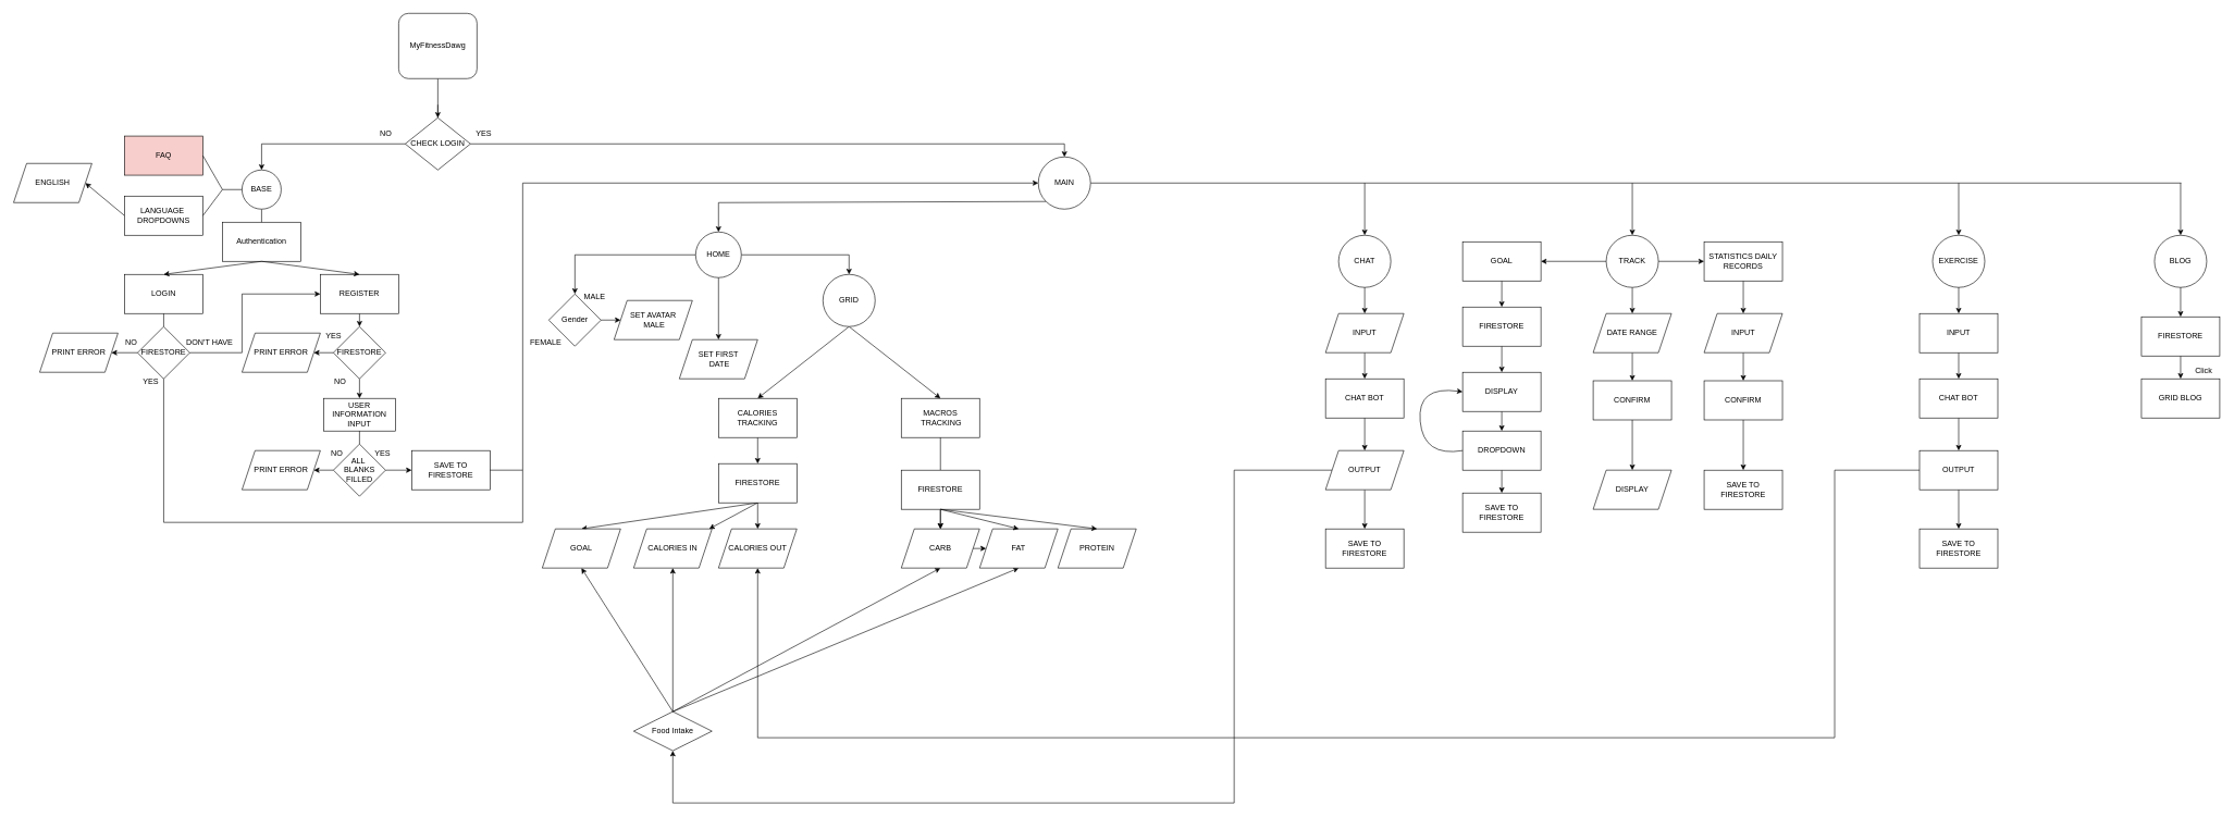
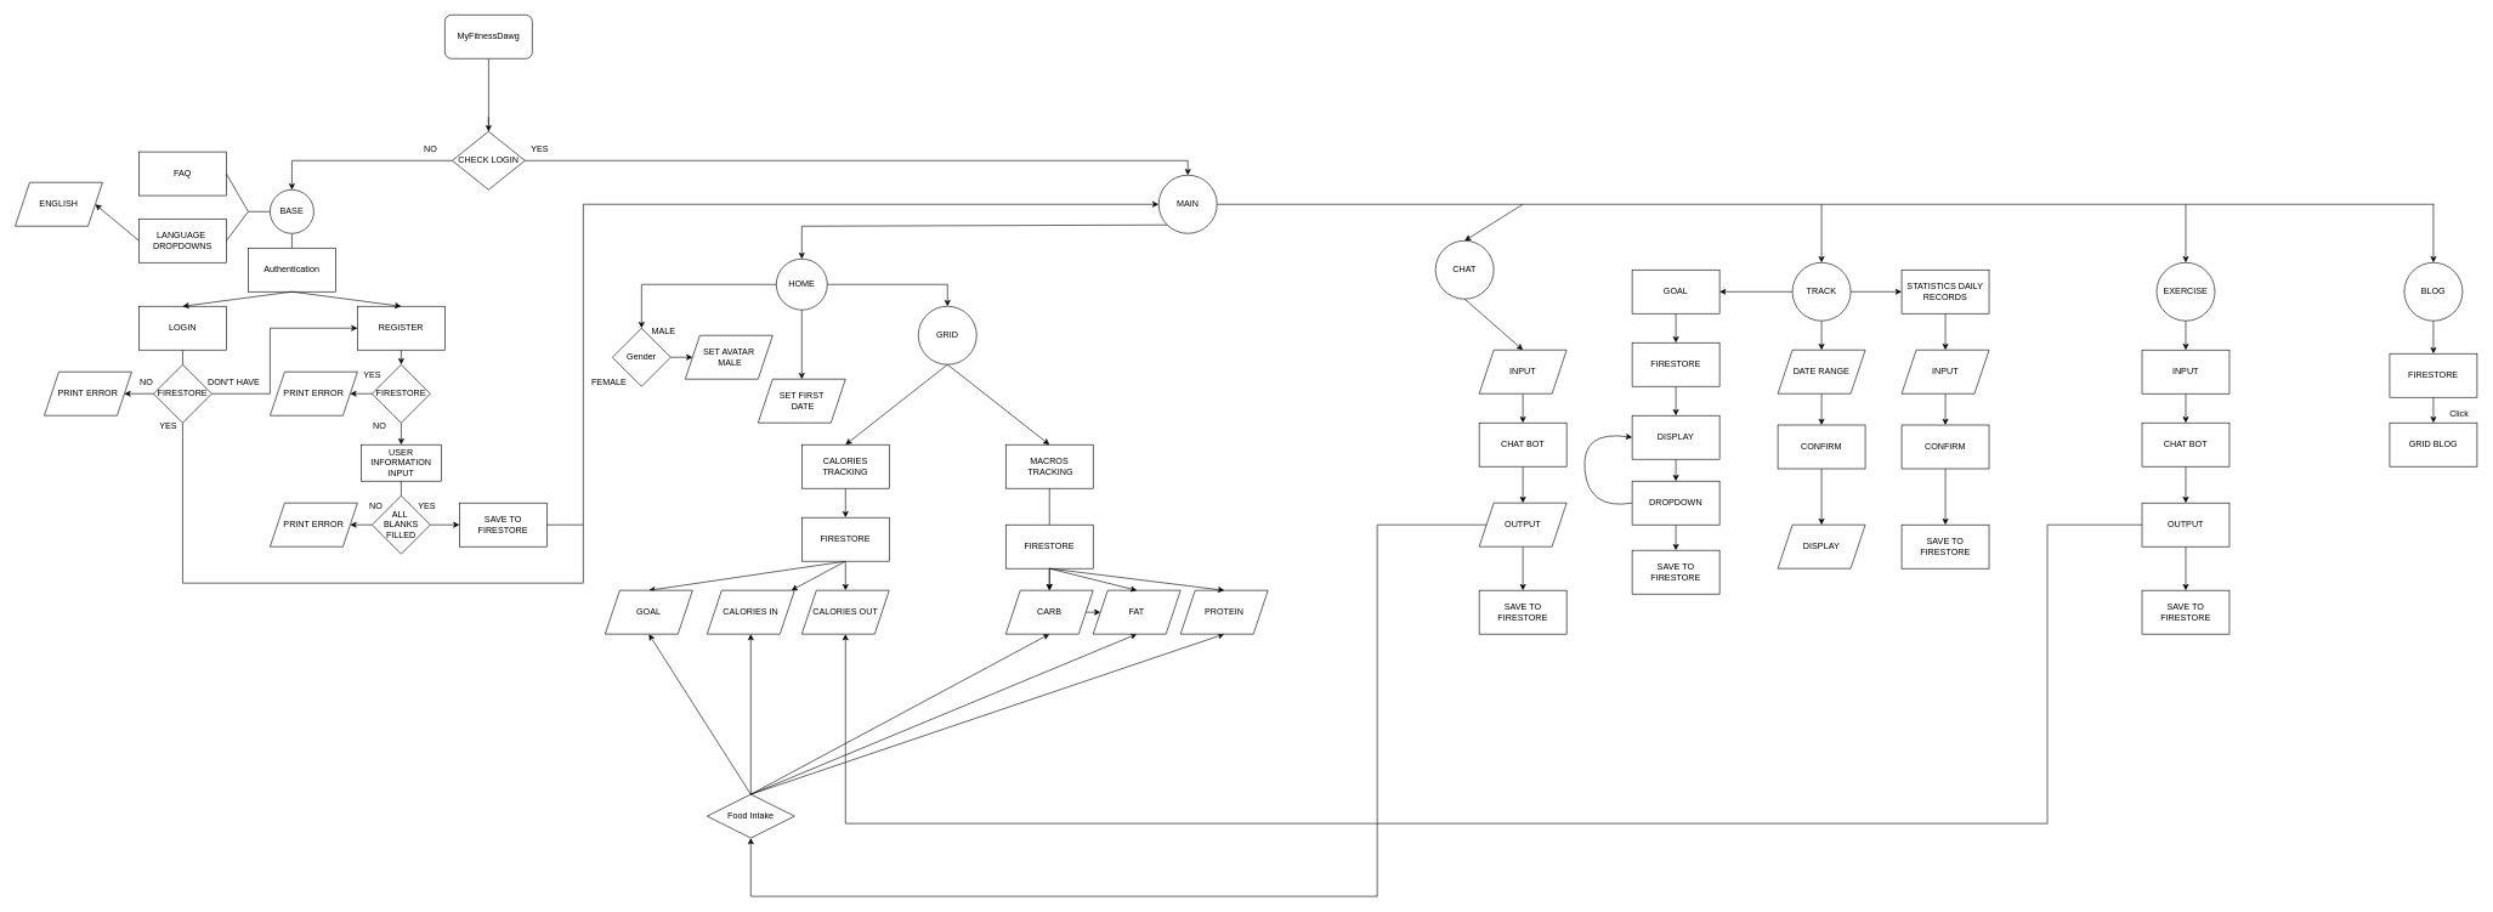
- <mxCell id="3" value="MyFitnessDawg" style="rounded=1;whiteSpace=wrap;html=1;" parent="1" vertex="1"><mxGeometry x="610" y="20" width="120" height="100" as="geometry" /></mxCell>
+ <mxCell id="3" value="MyFitnessDawg" style="rounded=1;whiteSpace=wrap;html=1;" parent="1" vertex="1"><mxGeometry x="610" y="20" width="120" height="60" as="geometry" /></mxCell>
- <mxCell id="11" value="FAQ" style="rounded=0;whiteSpace=wrap;html=1;fillColor=#f8cecc;" parent="1" vertex="1"><mxGeometry x="190" y="208" width="120" height="60" as="geometry" /></mxCell>
+ <mxCell id="11" value="FAQ" style="rounded=0;whiteSpace=wrap;html=1;" parent="1" vertex="1"><mxGeometry x="190" y="208" width="120" height="60" as="geometry" /></mxCell>
- <mxCell id="91" value="CHAT" style="ellipse;whiteSpace=wrap;html=1;aspect=fixed;" parent="1" vertex="1"><mxGeometry x="2050" y="360" width="80" height="80" as="geometry" /></mxCell>
+ <mxCell id="91" value="CHAT" style="ellipse;whiteSpace=wrap;html=1;aspect=fixed;" parent="1" vertex="1"><mxGeometry x="1970" y="330" width="80" height="80" as="geometry" /></mxCell>
+ <mxCell id="107" value="" style="endArrow=classic;html=1;entryX=0.5;entryY=1;entryDx=0;entryDy=0;exitX=0.5;exitY=0;exitDx=0;exitDy=0;" parent="1" source="102" target="154" edge="1"><mxGeometry width="50" height="50" relative="1" as="geometry"><mxPoint x="1280" y="1120" as="sourcePoint" /><mxPoint x="1740" y="870" as="targetPoint" /></mxGeometry></mxCell>
